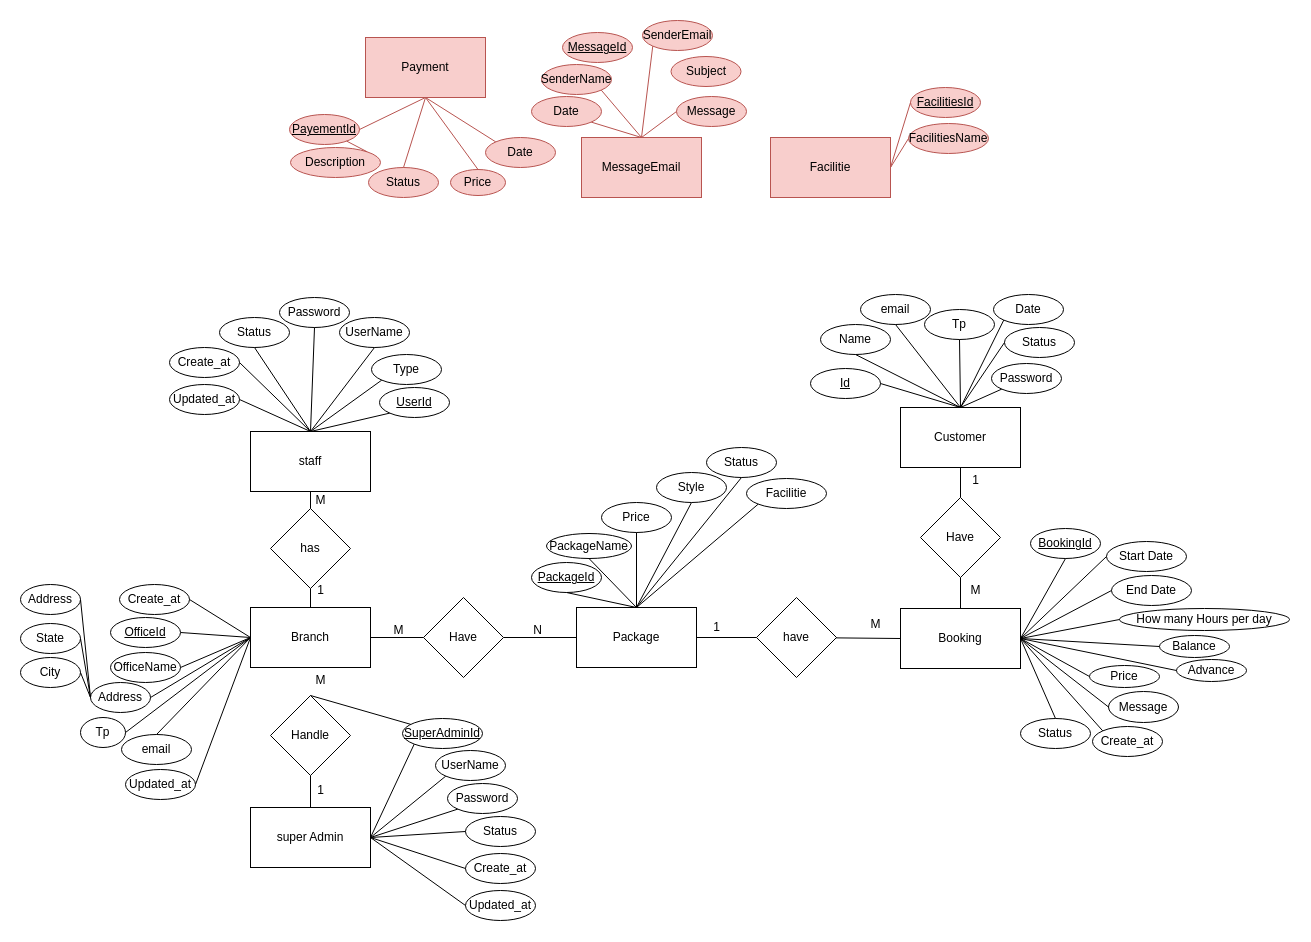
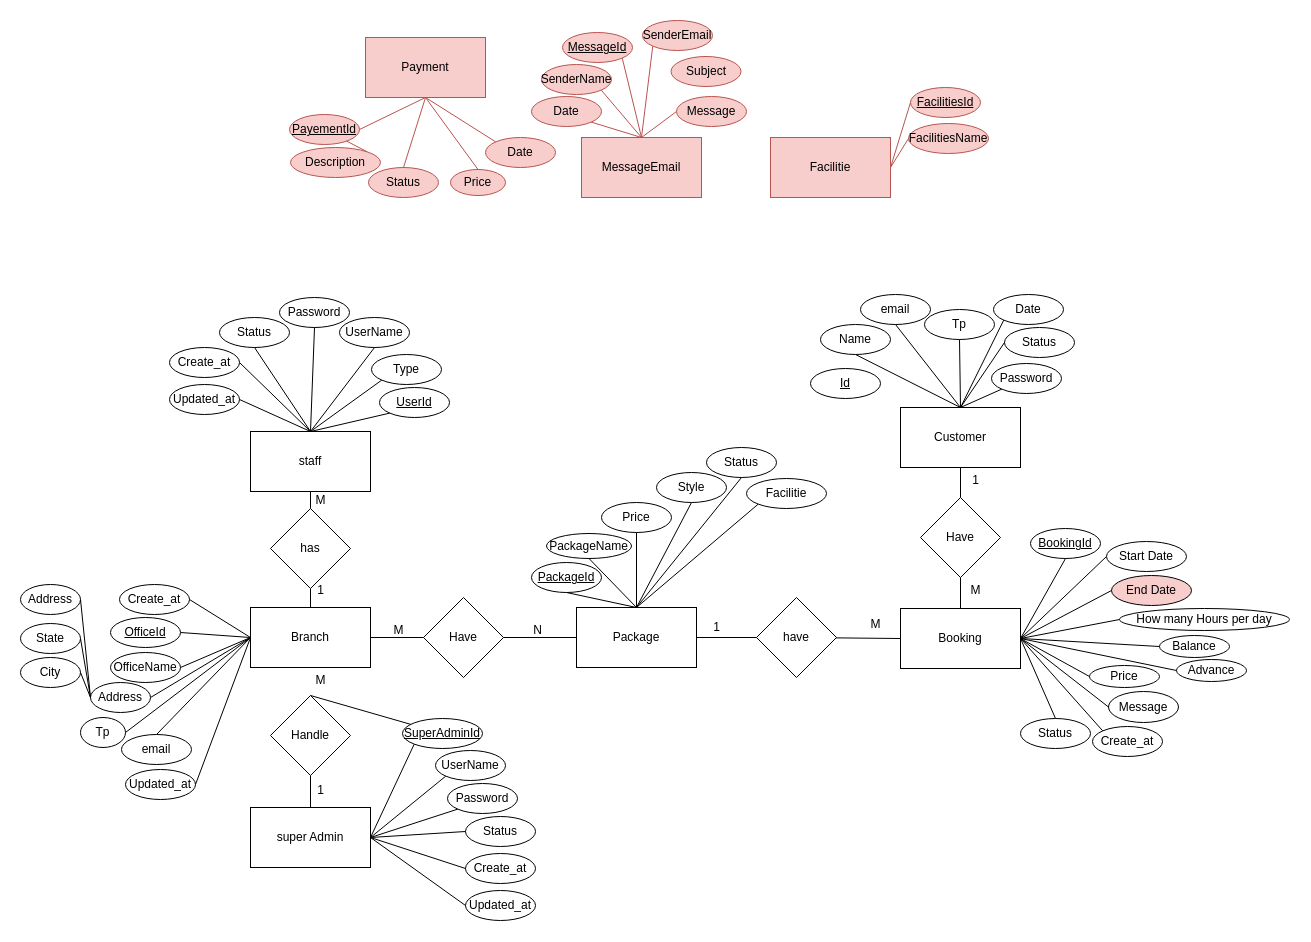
+ <mxCell id="58" value="" style="endArrow=none;html=1;rounded=0;entryX=1;entryY=1;entryDx=0;entryDy=0;exitX=0.5;exitY=0;exitDx=0;exitDy=0;fillColor=#f8cecc;strokeColor=#b85450;" edge="1" parent="1" source="47" target="50"><mxGeometry width="50" height="50" relative="1" as="geometry"><mxPoint x="501" y="296" as="sourcePoint" /><mxPoint x="551" y="246" as="targetPoint" /></mxGeometry></mxCell>
- <mxCell id="44" value="" style="endArrow=none;html=1;rounded=0;entryX=1;entryY=0.5;entryDx=0;entryDy=0;exitX=0.5;exitY=0;exitDx=0;exitDy=0;" edge="1" parent="1" source="34" target="37"><mxGeometry width="50" height="50" relative="1" as="geometry"><mxPoint x="910" y="567" as="sourcePoint" /><mxPoint x="960" y="517" as="targetPoint" /></mxGeometry></mxCell>
- <mxCell id="139" value="End Date" style="ellipse;whiteSpace=wrap;html=1;" vertex="1" parent="1"><mxGeometry x="1111" y="575" width="80" height="30" as="geometry" /></mxCell>
+ <mxCell id="139" value="End Date" style="ellipse;whiteSpace=wrap;html=1;fillColor=#f8cecc;" vertex="1" parent="1"><mxGeometry x="1111" y="575" width="80" height="30" as="geometry" /></mxCell>
